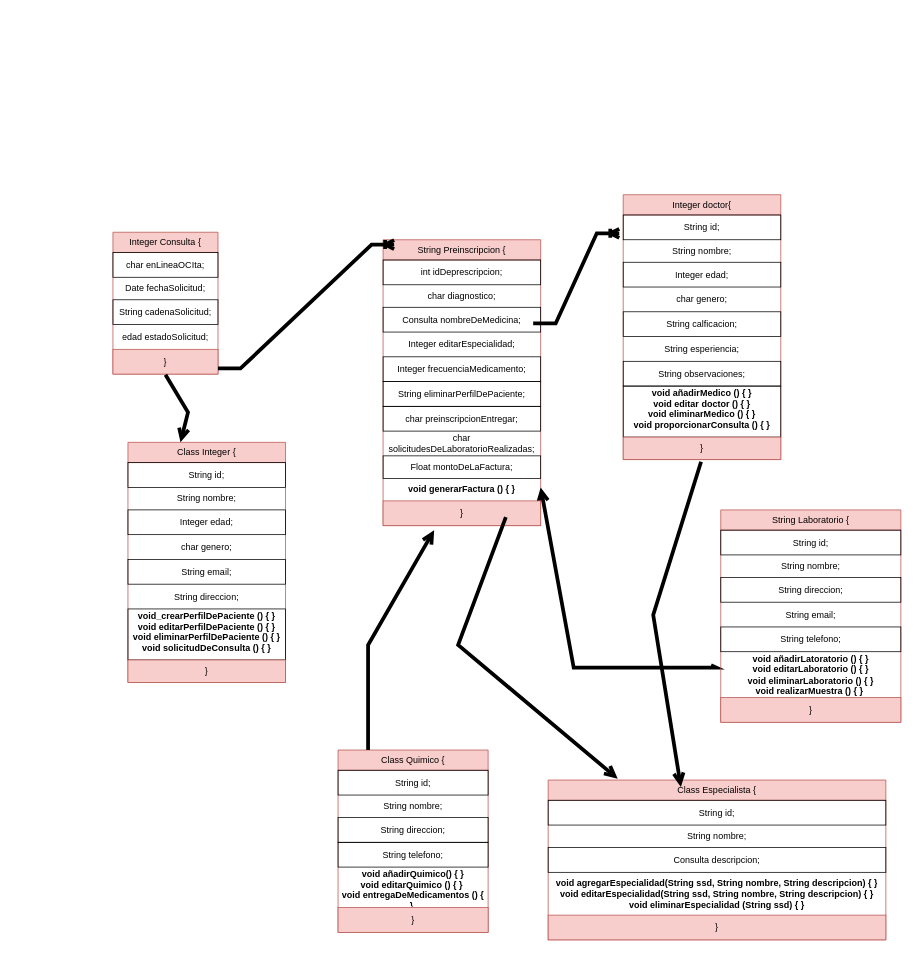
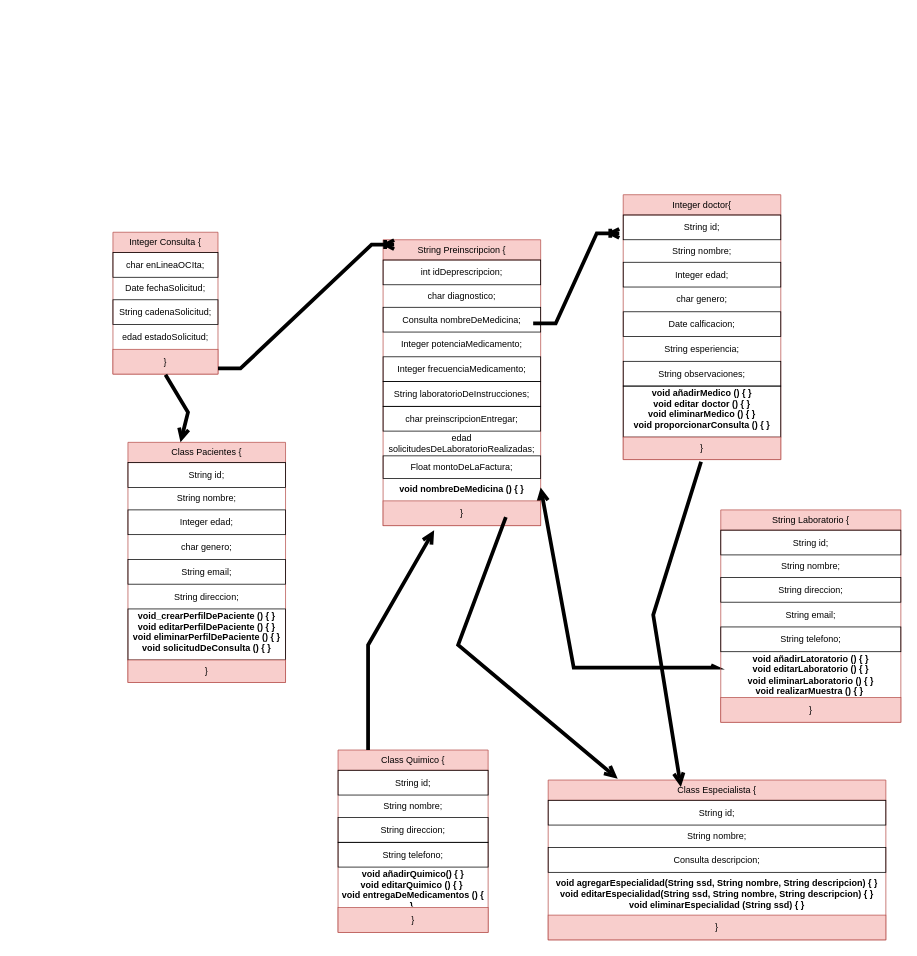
- <mxCell id="60" value="String calficacion;" style="text;html=1;align=center;verticalAlign=middle;spacingLeft=4;spacingRight=4;overflow=hidden;rotatable=0;points=[[0,0.5],[1,0.5]];portConstraint=eastwest;whiteSpace=wrap;strokeColor=default;" vertex="1" parent="55"><mxGeometry y="156" width="210" height="33" as="geometry" /></mxCell>
+ <mxCell id="60" value="Date calficacion;" style="text;html=1;align=center;verticalAlign=middle;spacingLeft=4;spacingRight=4;overflow=hidden;rotatable=0;points=[[0,0.5],[1,0.5]];portConstraint=eastwest;whiteSpace=wrap;strokeColor=default;" vertex="1" parent="55"><mxGeometry y="156" width="210" height="33" as="geometry" /></mxCell>
- <mxCell id="21" value="Integer editarEspecialidad;" style="text;html=1;align=center;verticalAlign=middle;spacingLeft=4;spacingRight=4;overflow=hidden;rotatable=0;points=[[0,0.5],[1,0.5]];portConstraint=eastwest;whiteSpace=wrap;" vertex="1" parent="17"><mxGeometry y="123" width="210" height="33" as="geometry" /></mxCell>
+ <mxCell id="21" value="Integer potenciaMedicamento;" style="text;html=1;align=center;verticalAlign=middle;spacingLeft=4;spacingRight=4;overflow=hidden;rotatable=0;points=[[0,0.5],[1,0.5]];portConstraint=eastwest;whiteSpace=wrap;" vertex="1" parent="17"><mxGeometry y="123" width="210" height="33" as="geometry" /></mxCell>
- <mxCell id="23" value="String eliminarPerfilDePaciente;" style="text;html=1;align=center;verticalAlign=middle;spacingLeft=4;spacingRight=4;overflow=hidden;rotatable=0;points=[[0,0.5],[1,0.5]];portConstraint=eastwest;whiteSpace=wrap;strokeColor=default;" vertex="1" parent="17"><mxGeometry y="189" width="210" height="33" as="geometry" /></mxCell>
+ <mxCell id="23" value="String laboratorioDeInstrucciones;" style="text;html=1;align=center;verticalAlign=middle;spacingLeft=4;spacingRight=4;overflow=hidden;rotatable=0;points=[[0,0.5],[1,0.5]];portConstraint=eastwest;whiteSpace=wrap;strokeColor=default;" vertex="1" parent="17"><mxGeometry y="189" width="210" height="33" as="geometry" /></mxCell>
- <mxCell id="25" value="char solicitudesDeLaboratorioRealizadas;" style="text;html=1;align=center;verticalAlign=middle;spacingLeft=4;spacingRight=4;overflow=hidden;rotatable=0;points=[[0,0.5],[1,0.5]];portConstraint=eastwest;whiteSpace=wrap;" vertex="1" parent="17"><mxGeometry y="255" width="210" height="33" as="geometry" /></mxCell>
+ <mxCell id="25" value="edad solicitudesDeLaboratorioRealizadas;" style="text;html=1;align=center;verticalAlign=middle;spacingLeft=4;spacingRight=4;overflow=hidden;rotatable=0;points=[[0,0.5],[1,0.5]];portConstraint=eastwest;whiteSpace=wrap;" vertex="1" parent="17"><mxGeometry y="255" width="210" height="33" as="geometry" /></mxCell>
- <mxCell id="8" value="Class Integer {" style="swimlane;fontStyle=0;align=center;verticalAlign=top;childLayout=stackLayout;horizontal=1;startSize=27;horizontalStack=0;resizeParent=1;resizeParentMax=0;resizeLast=0;collapsible=0;marginBottom=0;html=1;whiteSpace=wrap;fillColor=#f8cecc;strokeColor=#b85450;" vertex="1" parent="1"><mxGeometry x="170" y="589" width="210" height="320" as="geometry" /></mxCell>
+ <mxCell id="8" value="Class Pacientes {" style="swimlane;fontStyle=0;align=center;verticalAlign=top;childLayout=stackLayout;horizontal=1;startSize=27;horizontalStack=0;resizeParent=1;resizeParentMax=0;resizeLast=0;collapsible=0;marginBottom=0;html=1;whiteSpace=wrap;fillColor=#f8cecc;strokeColor=#b85450;" vertex="1" parent="1"><mxGeometry x="170" y="589" width="210" height="320" as="geometry" /></mxCell>
- <mxCell id="27" value="&lt;b&gt;void generarFactura () { }&lt;/b&gt;" style="text;html=1;align=center;verticalAlign=middle;spacingLeft=4;spacingRight=4;overflow=hidden;rotatable=0;points=[[0,0.5],[1,0.5]];portConstraint=eastwest;whiteSpace=wrap;" vertex="1" parent="17"><mxGeometry y="318" width="210" height="30" as="geometry" /></mxCell>
+ <mxCell id="27" value="&lt;b&gt;void nombreDeMedicina () { }&lt;/b&gt;" style="text;html=1;align=center;verticalAlign=middle;spacingLeft=4;spacingRight=4;overflow=hidden;rotatable=0;points=[[0,0.5],[1,0.5]];portConstraint=eastwest;whiteSpace=wrap;" vertex="1" parent="17"><mxGeometry y="318" width="210" height="30" as="geometry" /></mxCell>
